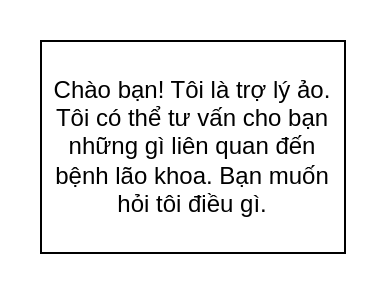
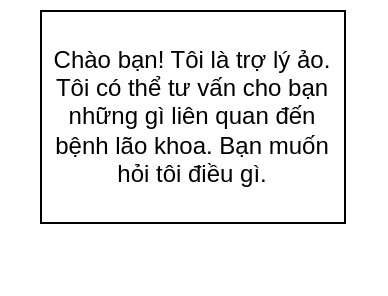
- <mxCell id="2" value="Chào bạn! Tôi là trợ lý ảo. Tôi có thể tư vấn cho bạn những gì liên quan đến bệnh lão khoa. Bạn muốn hỏi tôi điều gì." style="rounded=0;whiteSpace=wrap;html=1;" vertex="1" parent="1"><mxGeometry x="20" y="20" width="152" height="106" as="geometry" /></mxCell>
+ <mxCell id="2" value="Chào bạn! Tôi là trợ lý ảo. Tôi có thể tư vấn cho bạn những gì liên quan đến bệnh lão khoa. Bạn muốn hỏi tôi điều gì." style="rounded=0;whiteSpace=wrap;html=1;" vertex="1" parent="1"><mxGeometry x="20" y="5" width="152" height="106" as="geometry" /></mxCell>
